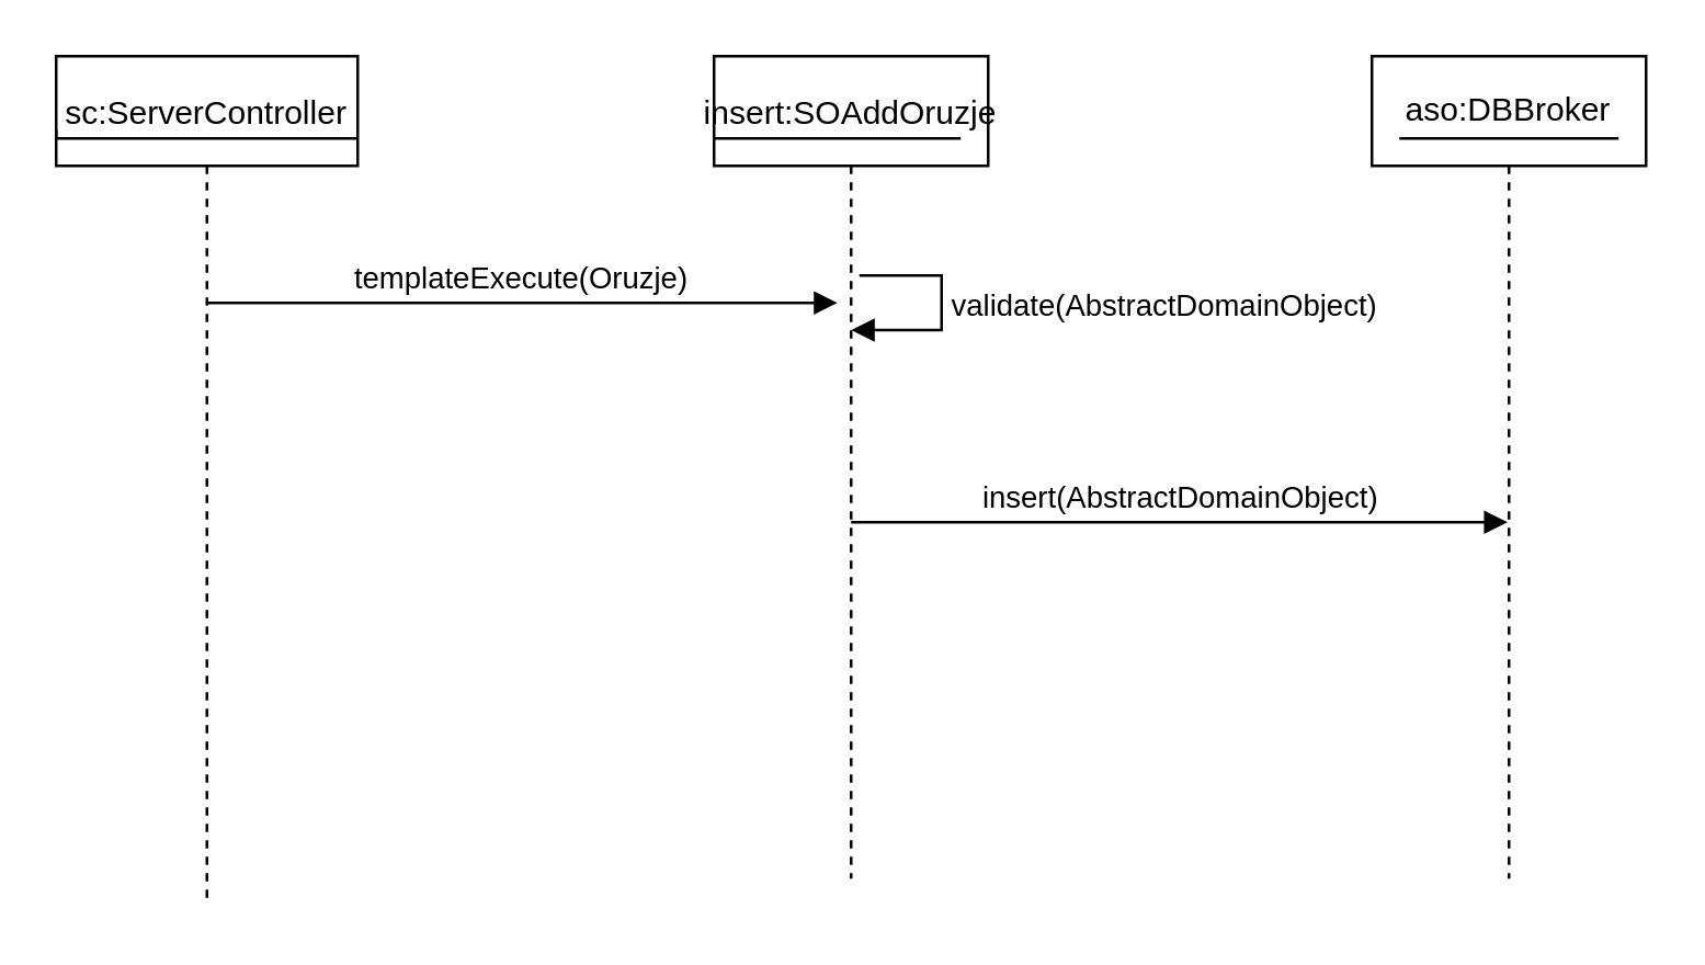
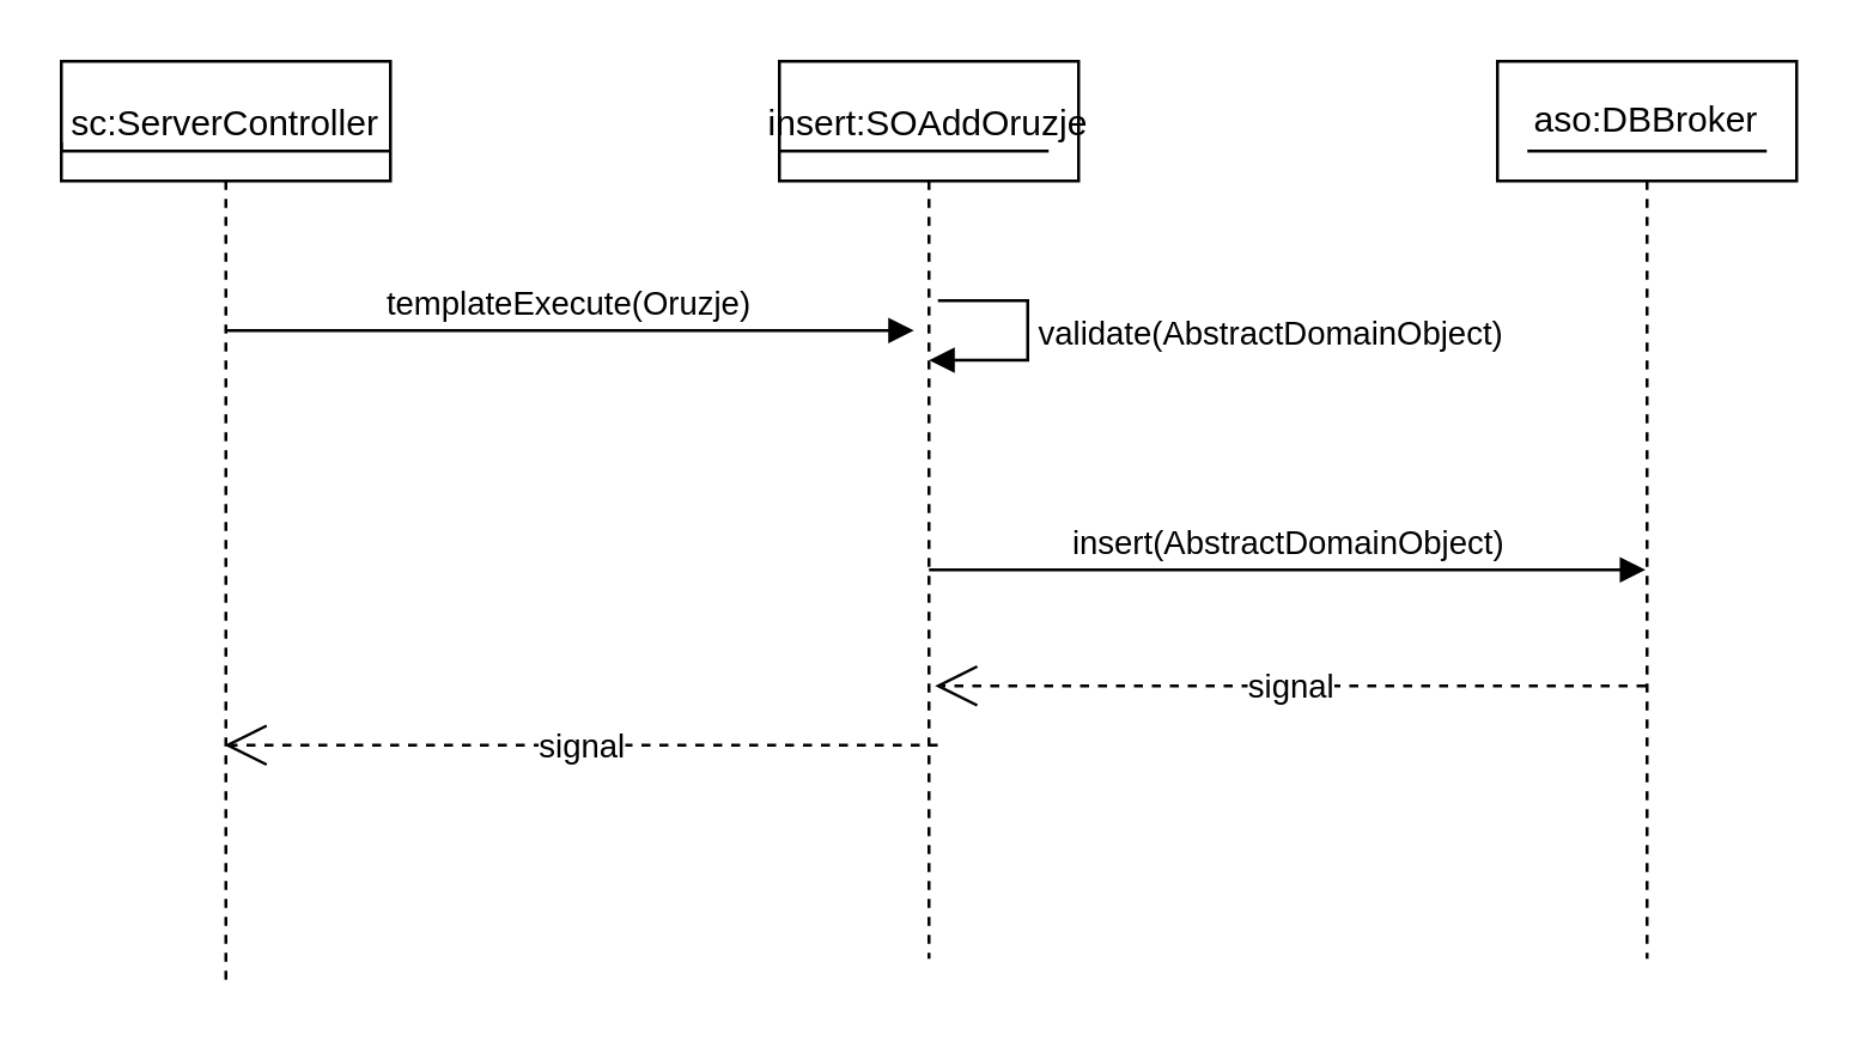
+ <mxCell id="11" value="signal" style="endArrow=open;endSize=12;dashed=1;html=1;rounded=0;entryX=0.52;entryY=0.696;entryDx=0;entryDy=0;entryPerimeter=0;" parent="1" source="7" target="3" edge="1"><mxGeometry width="160" relative="1" as="geometry"><mxPoint x="220" y="250" as="sourcePoint" /><mxPoint x="380" y="250" as="targetPoint" /></mxGeometry></mxCell>
+ <mxCell id="10" value="signal" style="endArrow=open;endSize=12;dashed=1;html=1;rounded=0;exitX=0.529;exitY=0.762;exitDx=0;exitDy=0;exitPerimeter=0;" parent="1" source="3" target="2" edge="1"><mxGeometry width="160" relative="1" as="geometry"><mxPoint x="220" y="250" as="sourcePoint" /><mxPoint x="380" y="250" as="targetPoint" /></mxGeometry></mxCell>
